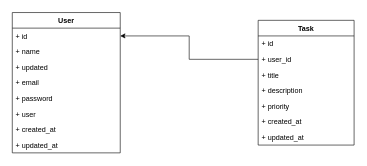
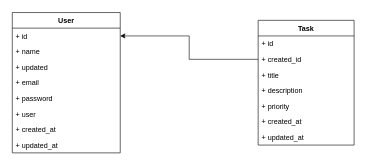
- <mxCell id="13" value="+ user_id" style="text;strokeColor=none;fillColor=none;align=left;verticalAlign=top;spacingLeft=4;spacingRight=4;overflow=hidden;rotatable=0;points=[[0,0.5],[1,0.5]];portConstraint=eastwest;" parent="11" vertex="1"><mxGeometry y="52" width="160" height="26" as="geometry" /></mxCell>
+ <mxCell id="13" value="+ created_id" style="text;strokeColor=none;fillColor=none;align=left;verticalAlign=top;spacingLeft=4;spacingRight=4;overflow=hidden;rotatable=0;points=[[0,0.5],[1,0.5]];portConstraint=eastwest;" parent="11" vertex="1"><mxGeometry y="52" width="160" height="26" as="geometry" /></mxCell>
